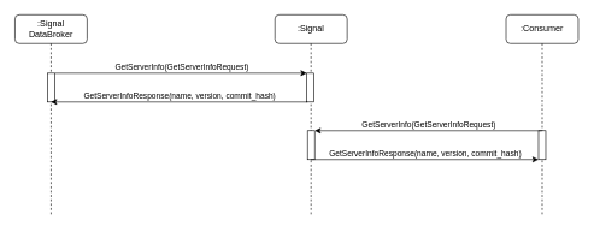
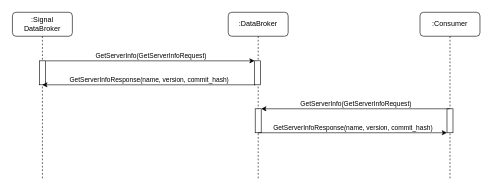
- <mxCell id="2" value=":Signal" style="shape=umlLifeline;perimeter=lifelinePerimeter;whiteSpace=wrap;html=1;container=1;collapsible=0;recursiveResize=0;outlineConnect=0;rounded=1;" parent="1" vertex="1"><mxGeometry x="380" y="20" width="100" height="280" as="geometry" /></mxCell>
+ <mxCell id="2" value=":DataBroker" style="shape=umlLifeline;perimeter=lifelinePerimeter;whiteSpace=wrap;html=1;container=1;collapsible=0;recursiveResize=0;outlineConnect=0;rounded=1;" parent="1" vertex="1"><mxGeometry x="380" y="20" width="100" height="280" as="geometry" /></mxCell>
